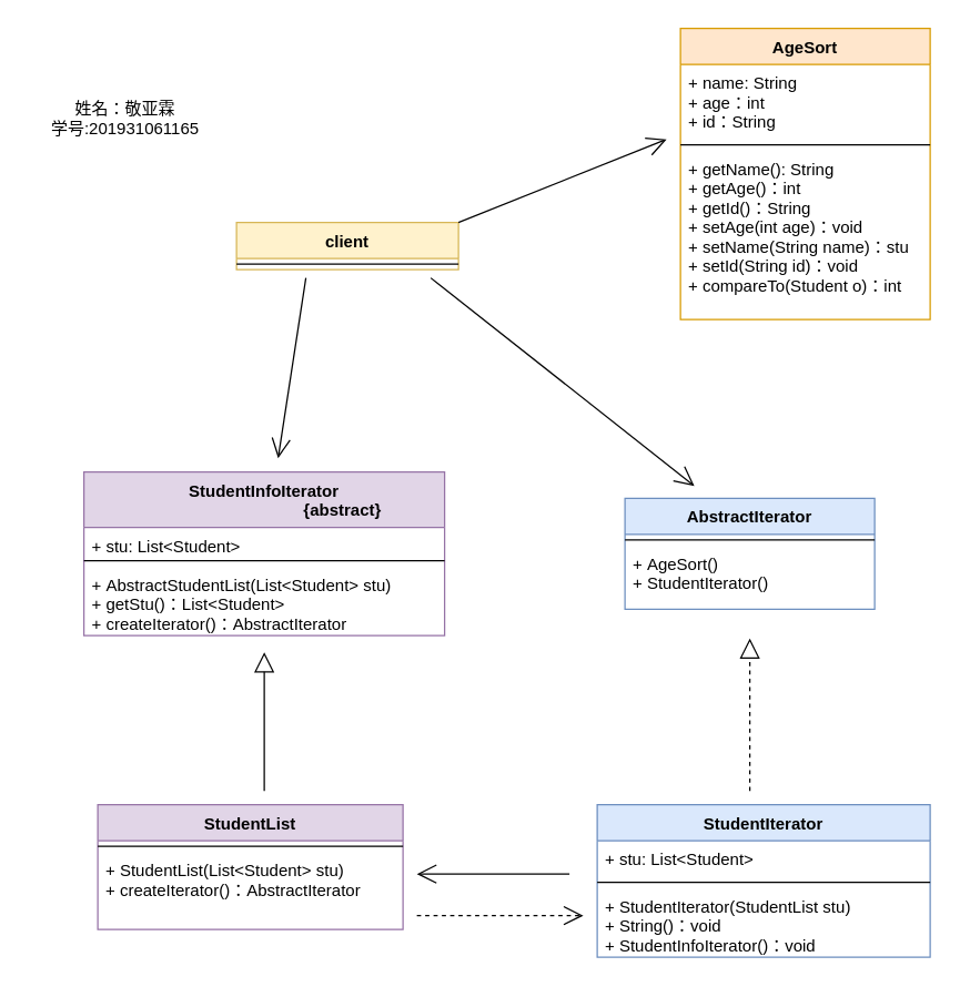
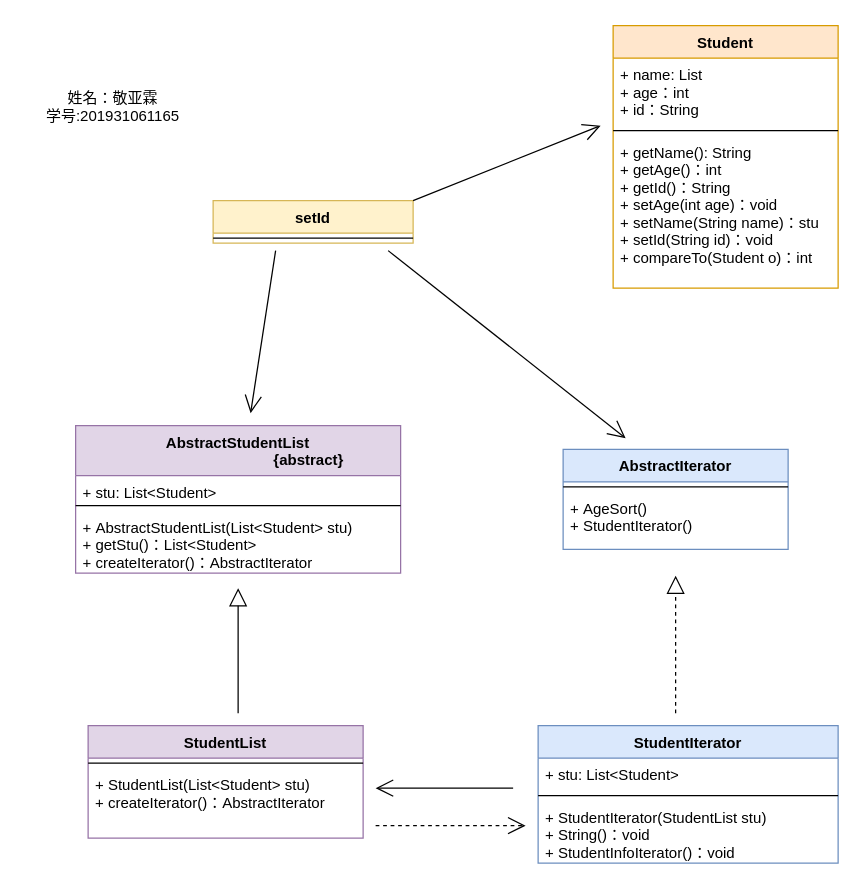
- <mxCell id="19" value="AgeSort" style="swimlane;fontStyle=1;align=center;verticalAlign=top;childLayout=stackLayout;horizontal=1;startSize=26;horizontalStack=0;resizeParent=1;resizeParentMax=0;resizeLast=0;collapsible=1;marginBottom=0;fillColor=#ffe6cc;strokeColor=#d79b00;" vertex="1" parent="1"><mxGeometry x="490" y="20" width="180" height="210" as="geometry" /></mxCell>
+ <mxCell id="19" value="Student" style="swimlane;fontStyle=1;align=center;verticalAlign=top;childLayout=stackLayout;horizontal=1;startSize=26;horizontalStack=0;resizeParent=1;resizeParentMax=0;resizeLast=0;collapsible=1;marginBottom=0;fillColor=#ffe6cc;strokeColor=#d79b00;" vertex="1" parent="1"><mxGeometry x="490" y="20" width="180" height="210" as="geometry" /></mxCell>
- <mxCell id="20" value="+ name: String&#10;+ age：int&#10;+ id：String" style="text;strokeColor=none;fillColor=none;align=left;verticalAlign=top;spacingLeft=4;spacingRight=4;overflow=hidden;rotatable=0;points=[[0,0.5],[1,0.5]];portConstraint=eastwest;" vertex="1" parent="19"><mxGeometry y="26" width="180" height="54" as="geometry" /></mxCell>
+ <mxCell id="20" value="+ name: List&#10;+ age：int&#10;+ id：String" style="text;strokeColor=none;fillColor=none;align=left;verticalAlign=top;spacingLeft=4;spacingRight=4;overflow=hidden;rotatable=0;points=[[0,0.5],[1,0.5]];portConstraint=eastwest;" vertex="1" parent="19"><mxGeometry y="26" width="180" height="54" as="geometry" /></mxCell>
- <mxCell id="2" value="client" style="swimlane;fontStyle=1;align=center;verticalAlign=top;childLayout=stackLayout;horizontal=1;startSize=26;horizontalStack=0;resizeParent=1;resizeParentMax=0;resizeLast=0;collapsible=1;marginBottom=0;fillColor=#fff2cc;strokeColor=#d6b656;" vertex="1" parent="1"><mxGeometry x="170" y="160" width="160" height="34" as="geometry" /></mxCell>
+ <mxCell id="2" value="setId" style="swimlane;fontStyle=1;align=center;verticalAlign=top;childLayout=stackLayout;horizontal=1;startSize=26;horizontalStack=0;resizeParent=1;resizeParentMax=0;resizeLast=0;collapsible=1;marginBottom=0;fillColor=#fff2cc;strokeColor=#d6b656;" vertex="1" parent="1"><mxGeometry x="170" y="160" width="160" height="34" as="geometry" /></mxCell>
- <mxCell id="5" value="StudentInfoIterator&#10;                                  {abstract}" style="swimlane;fontStyle=1;align=center;verticalAlign=top;childLayout=stackLayout;horizontal=1;startSize=40;horizontalStack=0;resizeParent=1;resizeParentMax=0;resizeLast=0;collapsible=1;marginBottom=0;fillColor=#e1d5e7;strokeColor=#9673a6;" vertex="1" parent="1"><mxGeometry x="60" y="340" width="260" height="118" as="geometry" /></mxCell>
+ <mxCell id="5" value="AbstractStudentList&#10;                                  {abstract}" style="swimlane;fontStyle=1;align=center;verticalAlign=top;childLayout=stackLayout;horizontal=1;startSize=40;horizontalStack=0;resizeParent=1;resizeParentMax=0;resizeLast=0;collapsible=1;marginBottom=0;fillColor=#e1d5e7;strokeColor=#9673a6;" vertex="1" parent="1"><mxGeometry x="60" y="340" width="260" height="118" as="geometry" /></mxCell>
